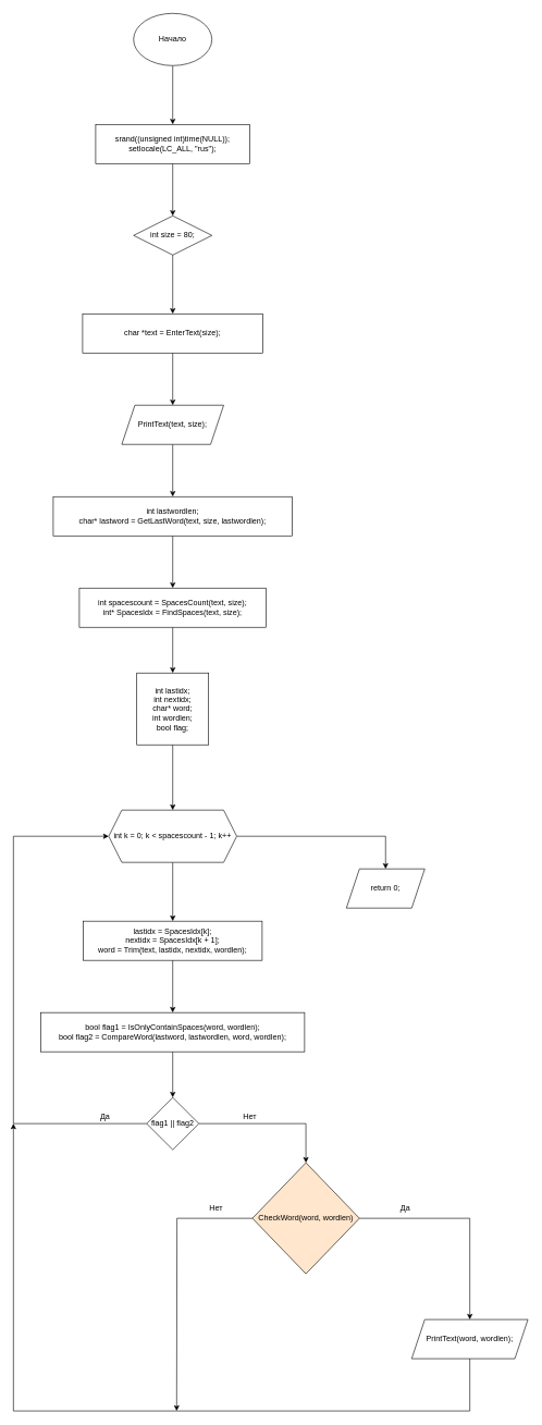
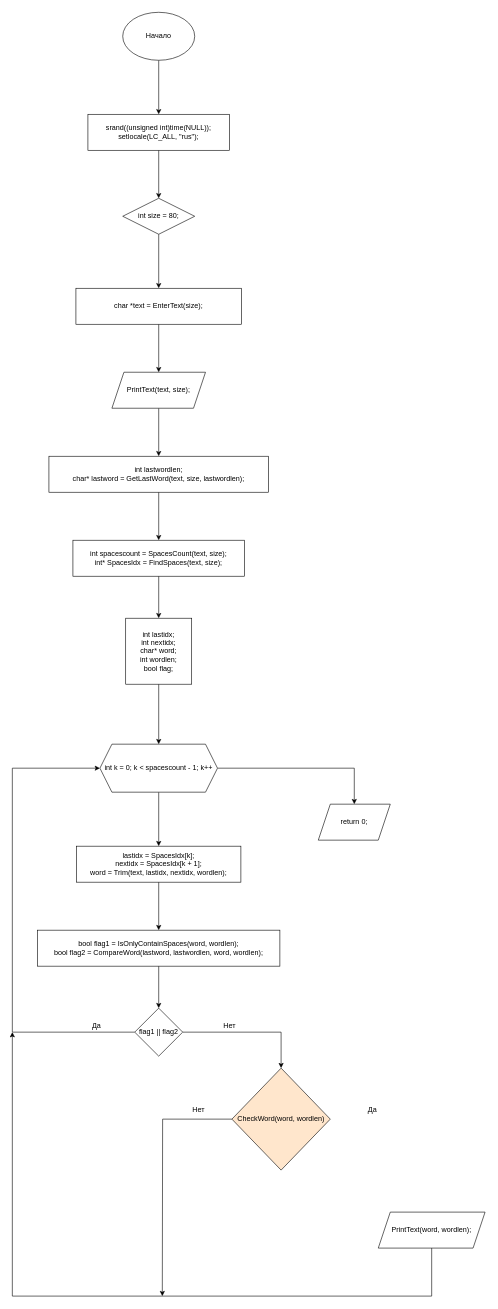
- <mxCell id="37" value="return 0;" style="shape=parallelogram;perimeter=parallelogramPerimeter;whiteSpace=wrap;html=1;fixedSize=1;" parent="1" vertex="1"><mxGeometry x="530" y="1330" width="120" height="60" as="geometry" /></mxCell>
+ <mxCell id="37" value="return 0;" style="shape=parallelogram;perimeter=parallelogramPerimeter;whiteSpace=wrap;html=1;fixedSize=1;" parent="1" vertex="1"><mxGeometry x="530" y="1340" width="120" height="60" as="geometry" /></mxCell>
- <mxCell id="29" value="" style="edgeStyle=orthogonalEdgeStyle;rounded=0;orthogonalLoop=1;jettySize=auto;html=1;" parent="1" source="31" target="33" edge="1"><mxGeometry relative="1" as="geometry" /></mxCell>
